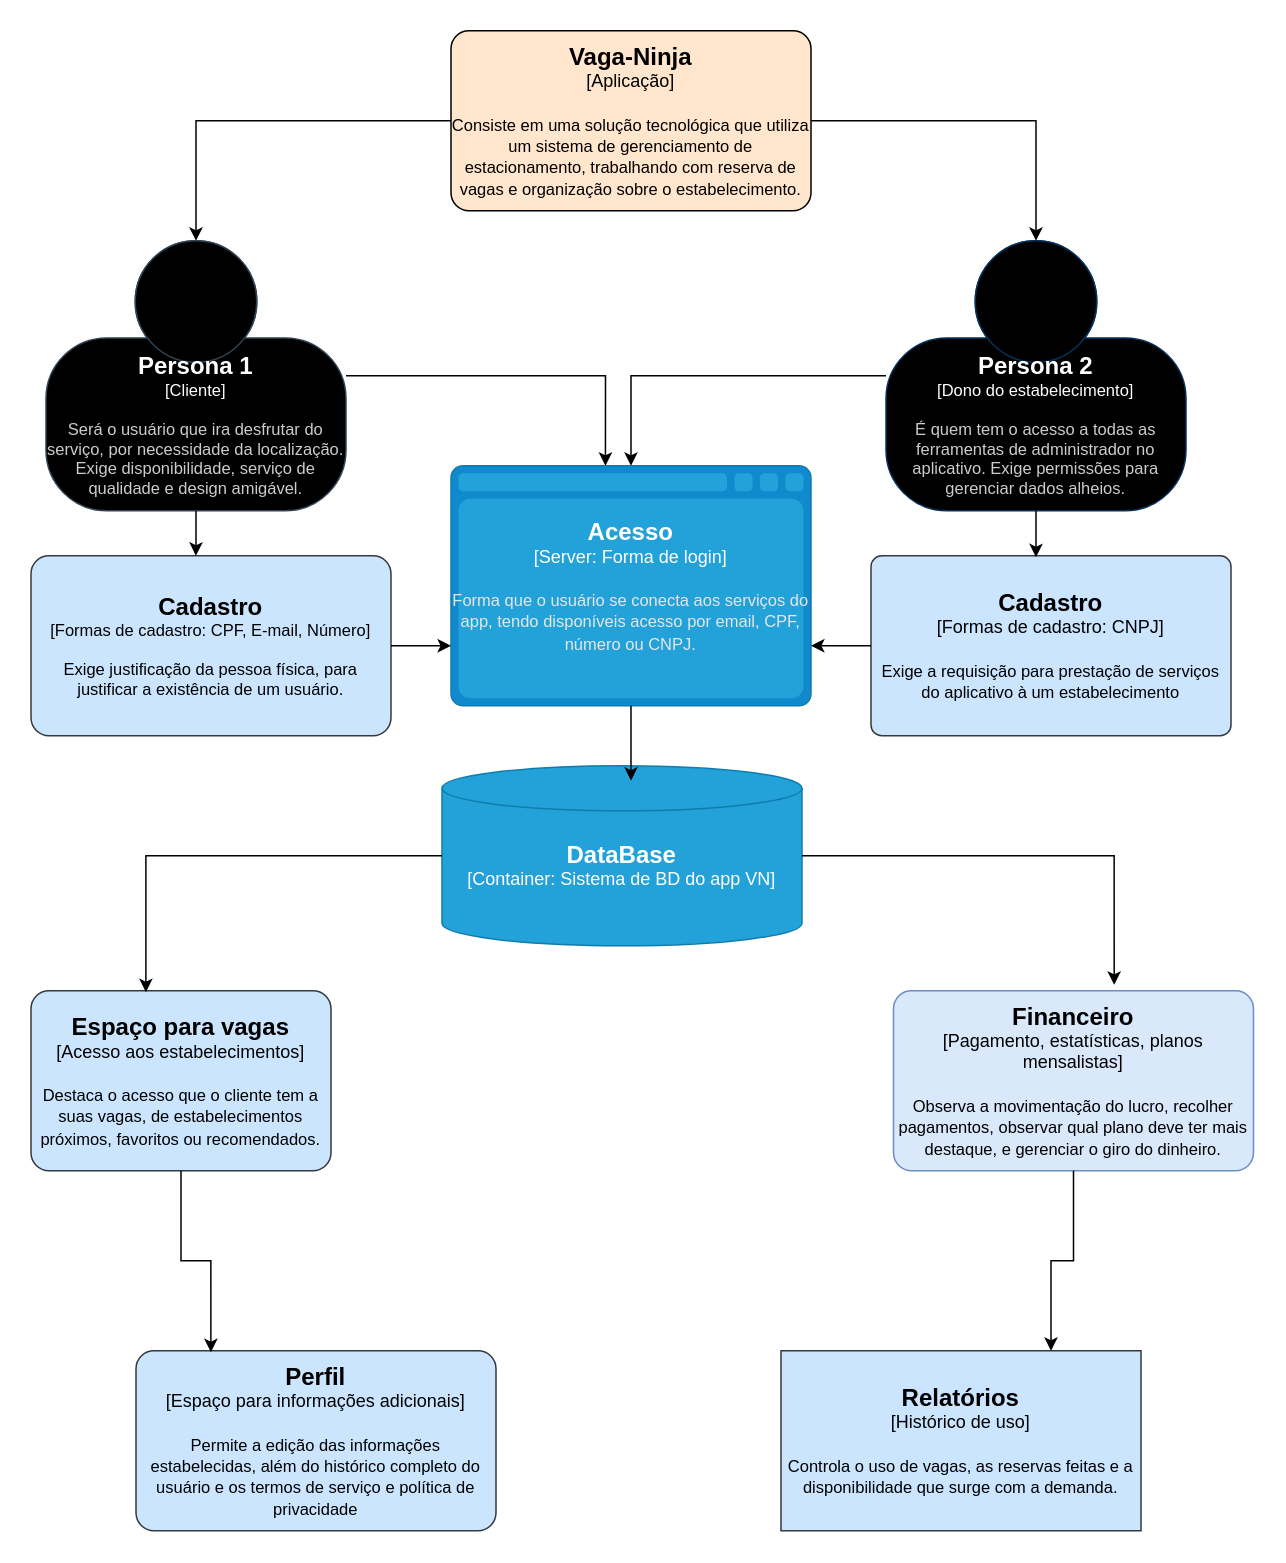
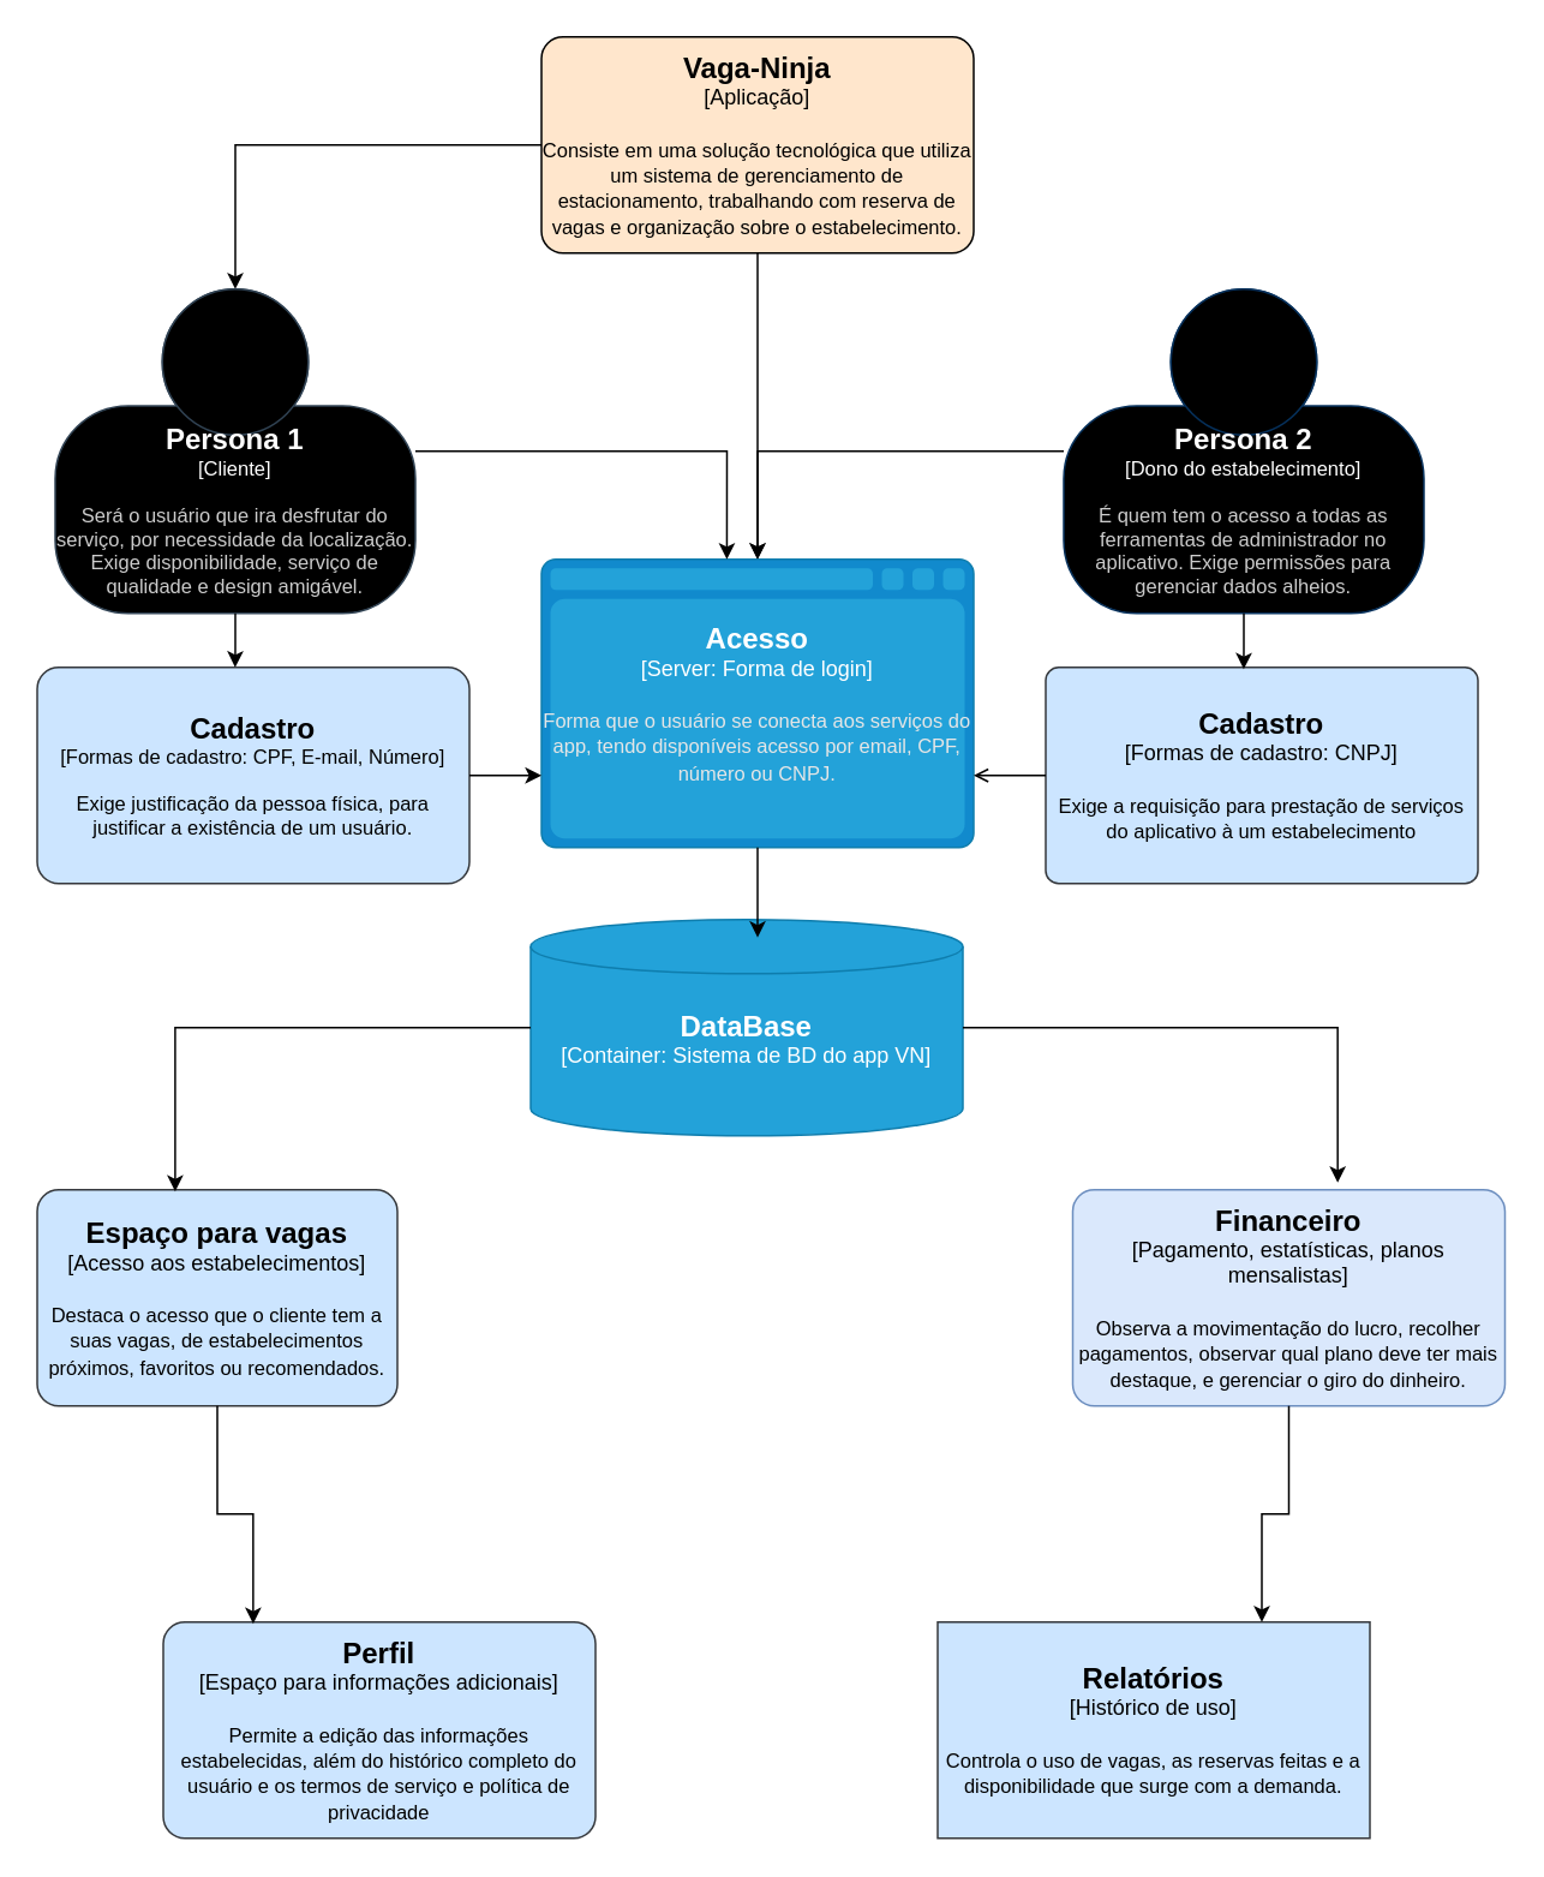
- <mxCell id="3" style="edgeStyle=orthogonalEdgeStyle;rounded=0;orthogonalLoop=1;jettySize=auto;html=1;" parent="1" source="5" target="2" edge="1"><mxGeometry relative="1" as="geometry" /></mxCell>
+ <mxCell id="3" style="edgeStyle=orthogonalEdgeStyle;rounded=0;orthogonalLoop=1;jettySize=auto;html=1;" parent="1" source="5" target="7" edge="1"><mxGeometry relative="1" as="geometry" /></mxCell>
- <mxCell id="16" style="edgeStyle=orthogonalEdgeStyle;rounded=0;orthogonalLoop=1;jettySize=auto;html=1;entryX=1;entryY=0.75;entryDx=0;entryDy=0;entryPerimeter=0;" parent="1" source="12" target="7" edge="1"><mxGeometry relative="1" as="geometry" /></mxCell>
+ <mxCell id="16" style="edgeStyle=orthogonalEdgeStyle;rounded=0;orthogonalLoop=1;jettySize=auto;html=1;entryX=1;entryY=0.75;entryDx=0;entryDy=0;entryPerimeter=0;endArrow=open;" parent="1" source="12" target="7" edge="1"><mxGeometry relative="1" as="geometry" /></mxCell>
